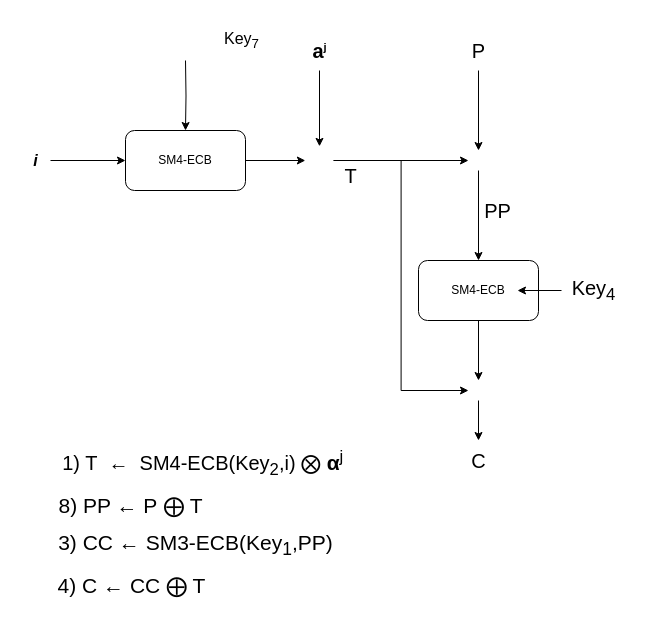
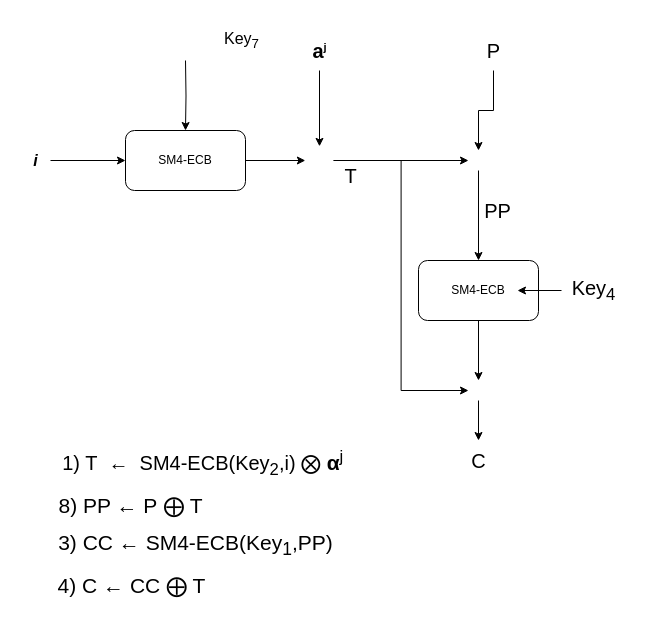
- <mxCell id="16" value="P" style="text;html=1;align=center;verticalAlign=middle;resizable=0;points=[];autosize=1;strokeColor=none;fillColor=none;fontSize=20;" vertex="1" parent="1"><mxGeometry x="458" y="30" width="40" height="40" as="geometry" /></mxCell>
+ <mxCell id="16" value="P" style="text;html=1;align=center;verticalAlign=middle;resizable=0;points=[];autosize=1;strokeColor=none;fillColor=none;fontSize=20;" vertex="1" parent="1"><mxGeometry x="473" y="30" width="40" height="40" as="geometry" /></mxCell>
- <mxCell id="28" value="3) CC ← SM3-ECB(Key&lt;sub&gt;1&lt;/sub&gt;,PP)" style="text;html=1;align=center;verticalAlign=middle;resizable=0;points=[];autosize=1;strokeColor=none;fillColor=none;fontSize=21;" vertex="1" parent="1"><mxGeometry x="45" y="525" width="300" height="40" as="geometry" /></mxCell>
+ <mxCell id="28" value="3) CC ← SM4-ECB(Key&lt;sub&gt;1&lt;/sub&gt;,PP)" style="text;html=1;align=center;verticalAlign=middle;resizable=0;points=[];autosize=1;strokeColor=none;fillColor=none;fontSize=21;" vertex="1" parent="1"><mxGeometry x="45" y="525" width="300" height="40" as="geometry" /></mxCell>
